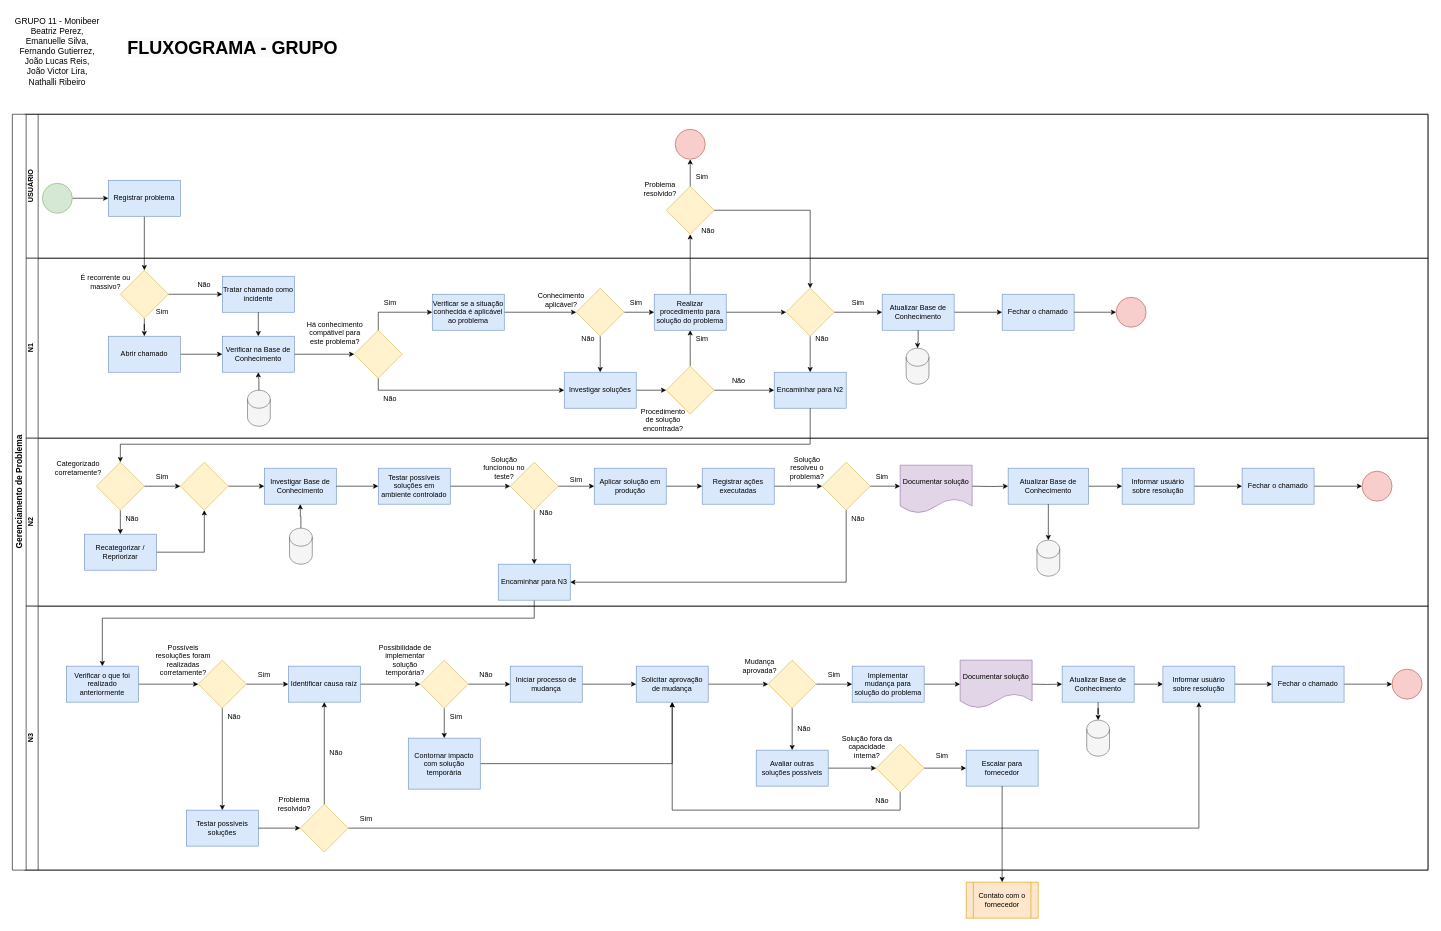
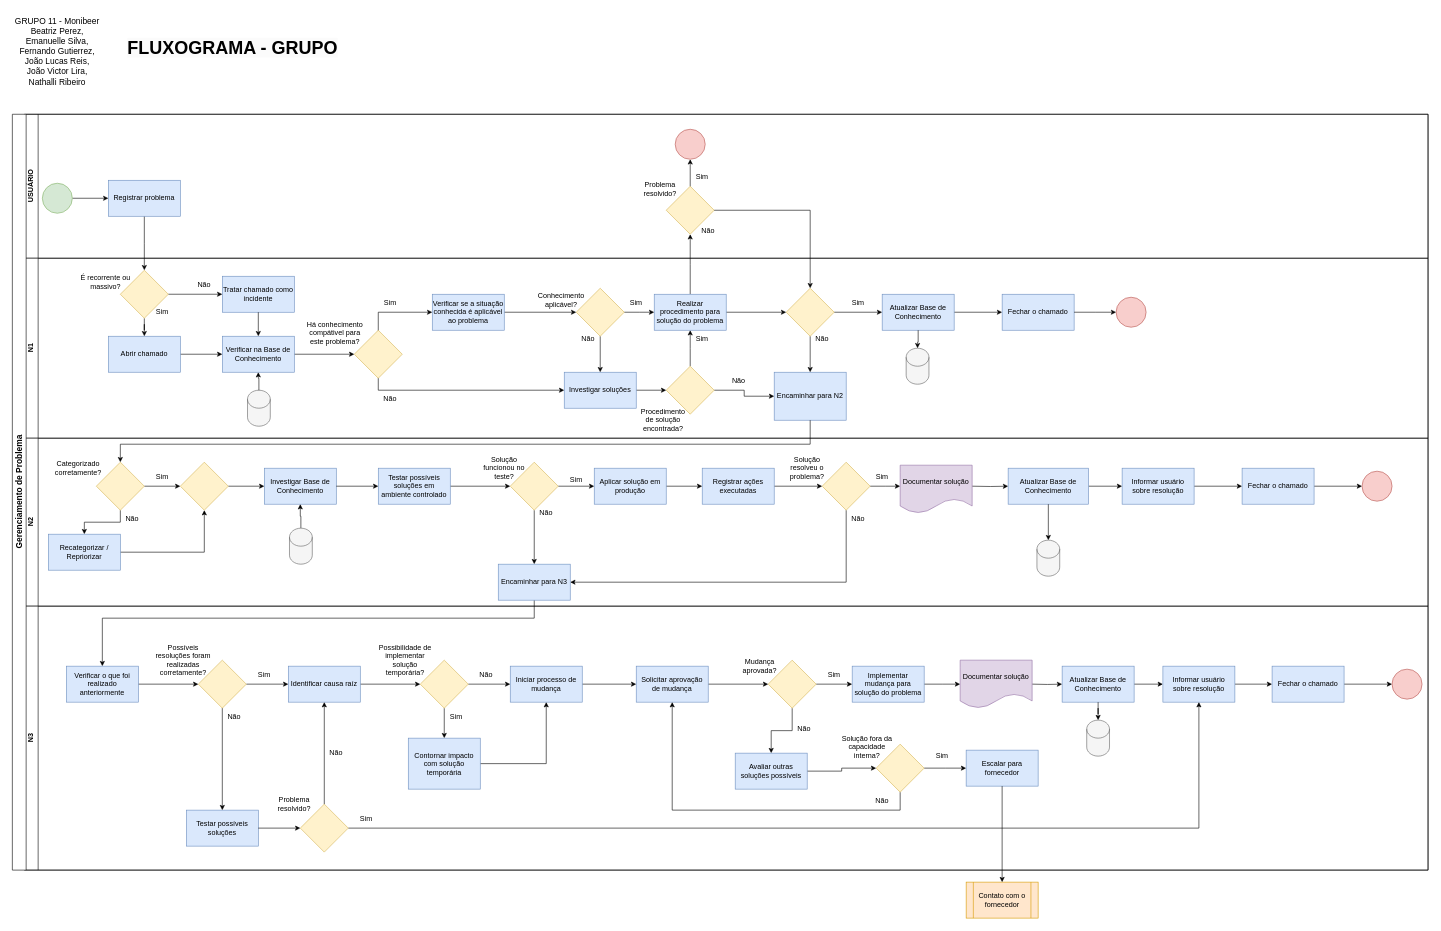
- <mxCell id="38" value="Encaminhar para N2" style="rounded=0;whiteSpace=wrap;html=1;fillColor=#dae8fc;strokeColor=#6c8ebf;" parent="37" vertex="1"><mxGeometry x="1250" y="190" width="120" height="60" as="geometry" /></mxCell>
+ <mxCell id="38" value="Encaminhar para N2" style="rounded=0;whiteSpace=wrap;html=1;fillColor=#dae8fc;strokeColor=#6c8ebf;" parent="37" vertex="1"><mxGeometry x="1250" y="190" width="120" height="80" as="geometry" /></mxCell>
- <mxCell id="66" value="Recategorizar / Repriorizar" style="whiteSpace=wrap;html=1;fillColor=#dae8fc;strokeColor=#6c8ebf;" parent="58" vertex="1"><mxGeometry x="100" y="160" width="120" height="60" as="geometry" /></mxCell>
+ <mxCell id="66" value="Recategorizar / Repriorizar" style="whiteSpace=wrap;html=1;fillColor=#dae8fc;strokeColor=#6c8ebf;" parent="58" vertex="1"><mxGeometry x="40" y="160" width="120" height="60" as="geometry" /></mxCell>
- <mxCell id="122" style="edgeStyle=orthogonalEdgeStyle;rounded=0;orthogonalLoop=1;jettySize=auto;html=1;" parent="74" source="123" target="126" edge="1"><mxGeometry relative="1" as="geometry" /></mxCell>
+ <mxCell id="122" style="edgeStyle=orthogonalEdgeStyle;rounded=0;orthogonalLoop=1;jettySize=auto;html=1;entryX=0.5;entryY=1;entryDx=0;entryDy=0;" parent="74" source="123" target="121" edge="1"><mxGeometry relative="1" as="geometry" /></mxCell>
- <mxCell id="142" value="Avaliar outras soluções possíveis" style="whiteSpace=wrap;html=1;fillColor=#dae8fc;strokeColor=#6c8ebf;" parent="74" vertex="1"><mxGeometry x="1240" y="1060" width="120" height="60" as="geometry" /></mxCell>
+ <mxCell id="142" value="Avaliar outras soluções possíveis" style="whiteSpace=wrap;html=1;fillColor=#dae8fc;strokeColor=#6c8ebf;" parent="74" vertex="1"><mxGeometry x="1205" y="1065" width="120" height="60" as="geometry" /></mxCell>
